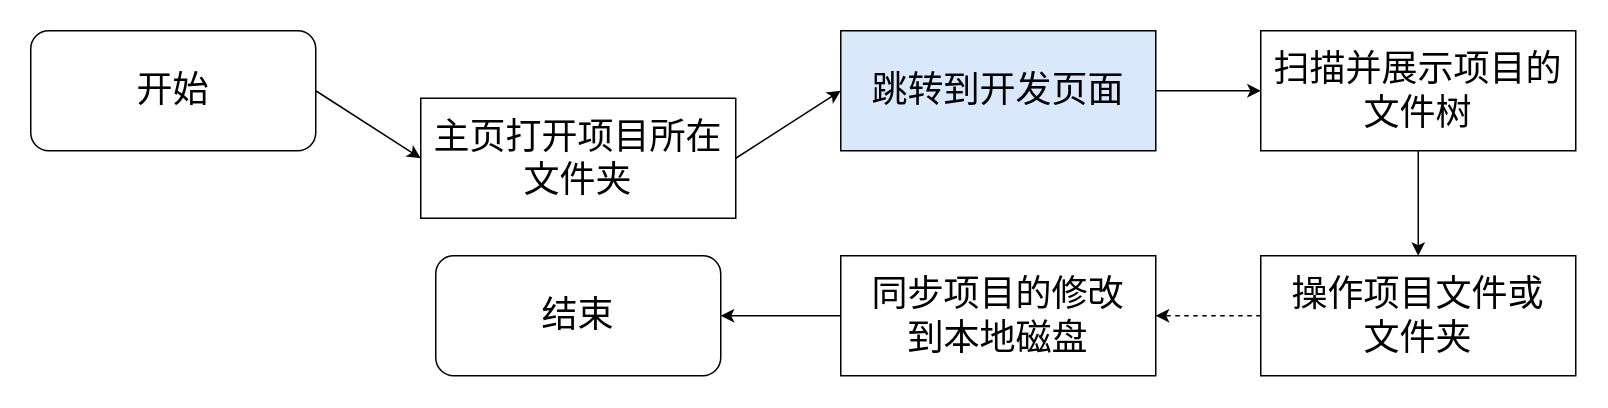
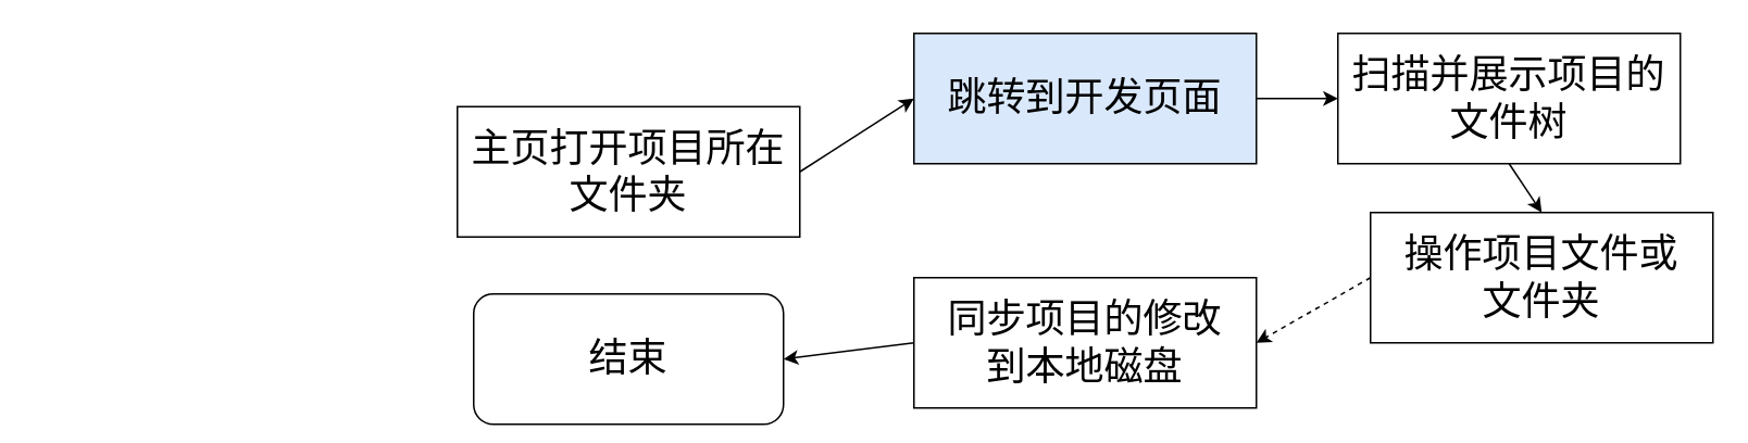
- <mxCell id="3" value="&lt;font style=&quot;font-size: 24px;&quot;&gt;开始&lt;/font&gt;" style="rounded=1;whiteSpace=wrap;html=1;" vertex="1" parent="1"><mxGeometry x="20" y="20" width="190" height="80" as="geometry" /></mxCell>
- <mxCell id="9" value="扫描并展示项目的文件树" style="rounded=0;whiteSpace=wrap;html=1;fontSize=24;" vertex="1" parent="1"><mxGeometry x="840" y="20" width="210" height="80" as="geometry" /></mxCell>
+ <mxCell id="9" value="扫描并展示项目的文件树" style="rounded=0;whiteSpace=wrap;html=1;fontSize=24;" vertex="1" parent="1"><mxGeometry x="820" y="20" width="210" height="80" as="geometry" /></mxCell>
- <mxCell id="2" style="edgeStyle=none;html=1;exitX=1;exitY=0.5;exitDx=0;exitDy=0;entryX=0;entryY=0.5;entryDx=0;entryDy=0;fontSize=24;" edge="1" parent="1" source="3" target="5"><mxGeometry relative="1" as="geometry" /></mxCell>
- <mxCell id="14" value="&lt;font style=&quot;font-size: 24px;&quot;&gt;结束&lt;/font&gt;" style="rounded=1;whiteSpace=wrap;html=1;" vertex="1" parent="1"><mxGeometry x="290" y="170" width="190" height="80" as="geometry" /></mxCell>
+ <mxCell id="14" value="&lt;font style=&quot;font-size: 24px;&quot;&gt;结束&lt;/font&gt;" style="rounded=1;whiteSpace=wrap;html=1;" vertex="1" parent="1"><mxGeometry x="290" y="180" width="190" height="80" as="geometry" /></mxCell>
- <mxCell id="11" value="操作项目文件或&lt;br&gt;文件夹" style="rounded=0;whiteSpace=wrap;html=1;fontSize=24;" vertex="1" parent="1"><mxGeometry x="840" y="170" width="210" height="80" as="geometry" /></mxCell>
+ <mxCell id="11" value="操作项目文件或&lt;br&gt;文件夹" style="rounded=0;whiteSpace=wrap;html=1;fontSize=24;" vertex="1" parent="1"><mxGeometry x="840" y="130" width="210" height="80" as="geometry" /></mxCell>
